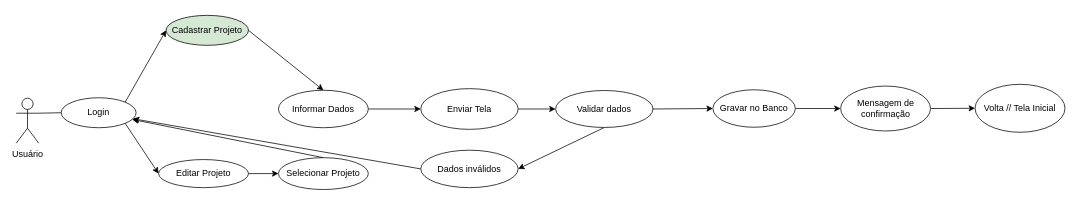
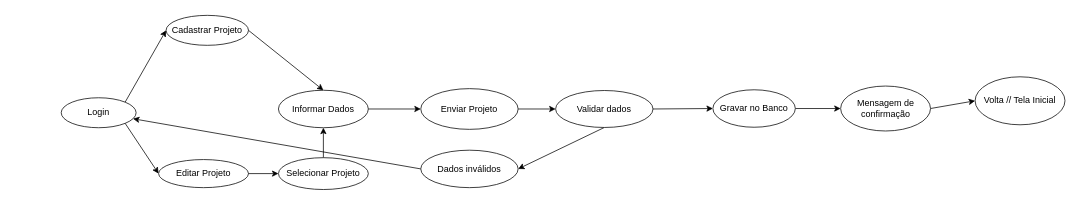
- <mxCell id="8" value="Cadastrar Projeto" style="ellipse;whiteSpace=wrap;html=1;fillColor=#d5e8d4;" vertex="1" parent="1"><mxGeometry x="220" y="20" width="110" height="40" as="geometry" /></mxCell>
+ <mxCell id="8" value="Cadastrar Projeto" style="ellipse;whiteSpace=wrap;html=1;" vertex="1" parent="1"><mxGeometry x="220" y="20" width="110" height="40" as="geometry" /></mxCell>
- <mxCell id="26" value="Volta // Tela Inicial" style="ellipse;whiteSpace=wrap;html=1;" vertex="1" parent="1"><mxGeometry x="1300" y="112.03" width="120" height="64.05" as="geometry" /></mxCell>
+ <mxCell id="26" value="Volta // Tela Inicial" style="ellipse;whiteSpace=wrap;html=1;" vertex="1" parent="1"><mxGeometry x="1300" y="102.03" width="120" height="64.05" as="geometry" /></mxCell>
- <mxCell id="16" value="Enviar Tela" style="ellipse;whiteSpace=wrap;html=1;" vertex="1" parent="1"><mxGeometry x="560" y="117.82" width="130" height="54.37" as="geometry" /></mxCell>
+ <mxCell id="16" value="Enviar Projeto" style="ellipse;whiteSpace=wrap;html=1;" vertex="1" parent="1"><mxGeometry x="560" y="117.82" width="130" height="54.37" as="geometry" /></mxCell>
- <mxCell id="3" value="" style="endArrow=none;html=1;exitX=1;exitY=0.333;exitDx=0;exitDy=0;exitPerimeter=0;entryX=0;entryY=0.5;entryDx=0;entryDy=0;" edge="1" parent="1" source="2" target="4"><mxGeometry width="50" height="50" relative="1" as="geometry"><mxPoint x="290" y="170" as="sourcePoint" /><mxPoint x="160" y="110" as="targetPoint" /></mxGeometry></mxCell>
- <mxCell id="2" value="Usuário" style="shape=umlActor;verticalLabelPosition=bottom;verticalAlign=top;html=1;outlineConnect=0;" vertex="1" parent="1"><mxGeometry x="20" y="130.63" width="30" height="60" as="geometry" /></mxCell>
- <mxCell id="9" style="edgeStyle=none;html=1;exitX=0.5;exitY=0;exitDx=0;exitDy=0;" edge="1" parent="1" source="10" target="4"><mxGeometry relative="1" as="geometry"><mxPoint x="590" y="235" as="targetPoint" /></mxGeometry></mxCell>
+ <mxCell id="9" style="edgeStyle=none;html=1;exitX=0.5;exitY=0;exitDx=0;exitDy=0;entryX=0.5;entryY=1;entryDx=0;entryDy=0;" edge="1" parent="1" source="10" target="13"><mxGeometry relative="1" as="geometry"><mxPoint x="590" y="235" as="targetPoint" /></mxGeometry></mxCell>
